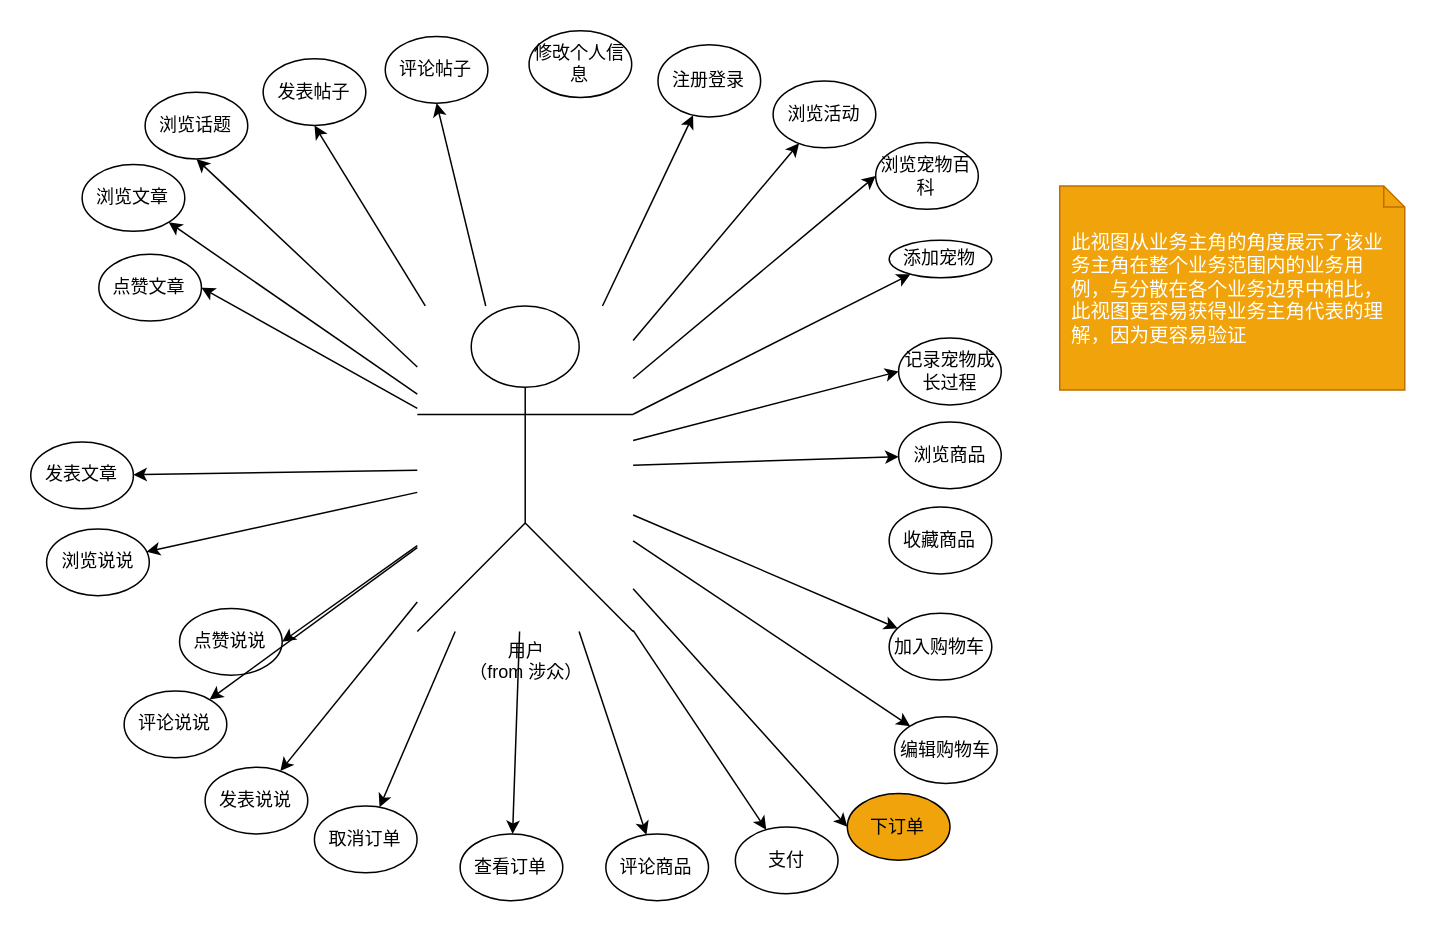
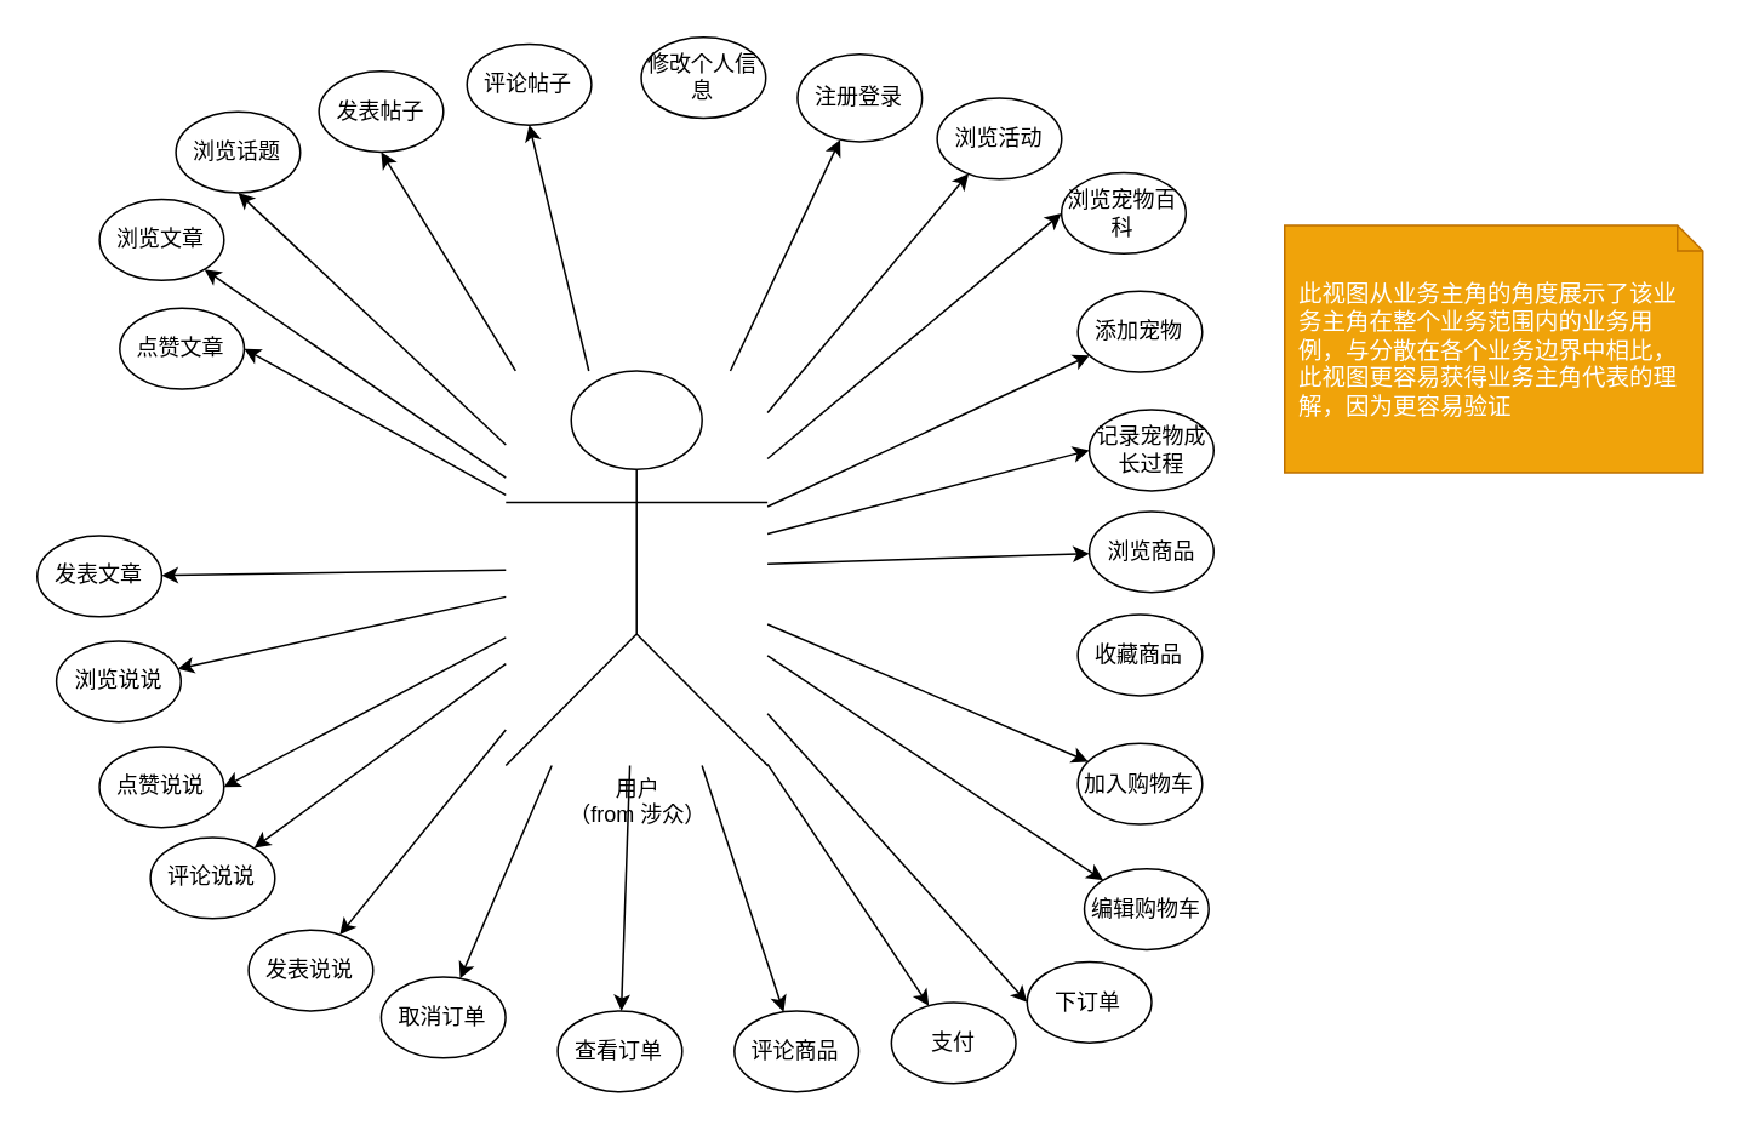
- <mxCell id="31" value="添加宠物" style="ellipse;whiteSpace=wrap;html=1;" parent="2" vertex="1"><mxGeometry x="572.269" y="139.714" width="68.435" height="25" as="geometry" /></mxCell>
+ <mxCell id="31" value="添加宠物" style="ellipse;whiteSpace=wrap;html=1;" parent="2" vertex="1"><mxGeometry x="572.269" y="139.714" width="68.435" height="44.517" as="geometry" /></mxCell>
- <mxCell id="15" value="点赞说说" style="ellipse;whiteSpace=wrap;html=1;" parent="2" vertex="1"><mxGeometry x="99.198" y="385.11" width="68.435" height="44.517" as="geometry" /></mxCell>
+ <mxCell id="15" value="点赞说说" style="ellipse;whiteSpace=wrap;html=1;" parent="2" vertex="1"><mxGeometry x="34.198" y="390.11" width="68.435" height="44.517" as="geometry" /></mxCell>
- <mxCell id="42" value="下订单" style="ellipse;whiteSpace=wrap;html=1;fillColor=#f0a30a;" vertex="1" parent="2"><mxGeometry x="544.387" y="508.478" width="68.435" height="44.517" as="geometry" /></mxCell>
+ <mxCell id="42" value="下订单" style="ellipse;whiteSpace=wrap;html=1;" vertex="1" parent="2"><mxGeometry x="544.387" y="508.478" width="68.435" height="44.517" as="geometry" /></mxCell>
